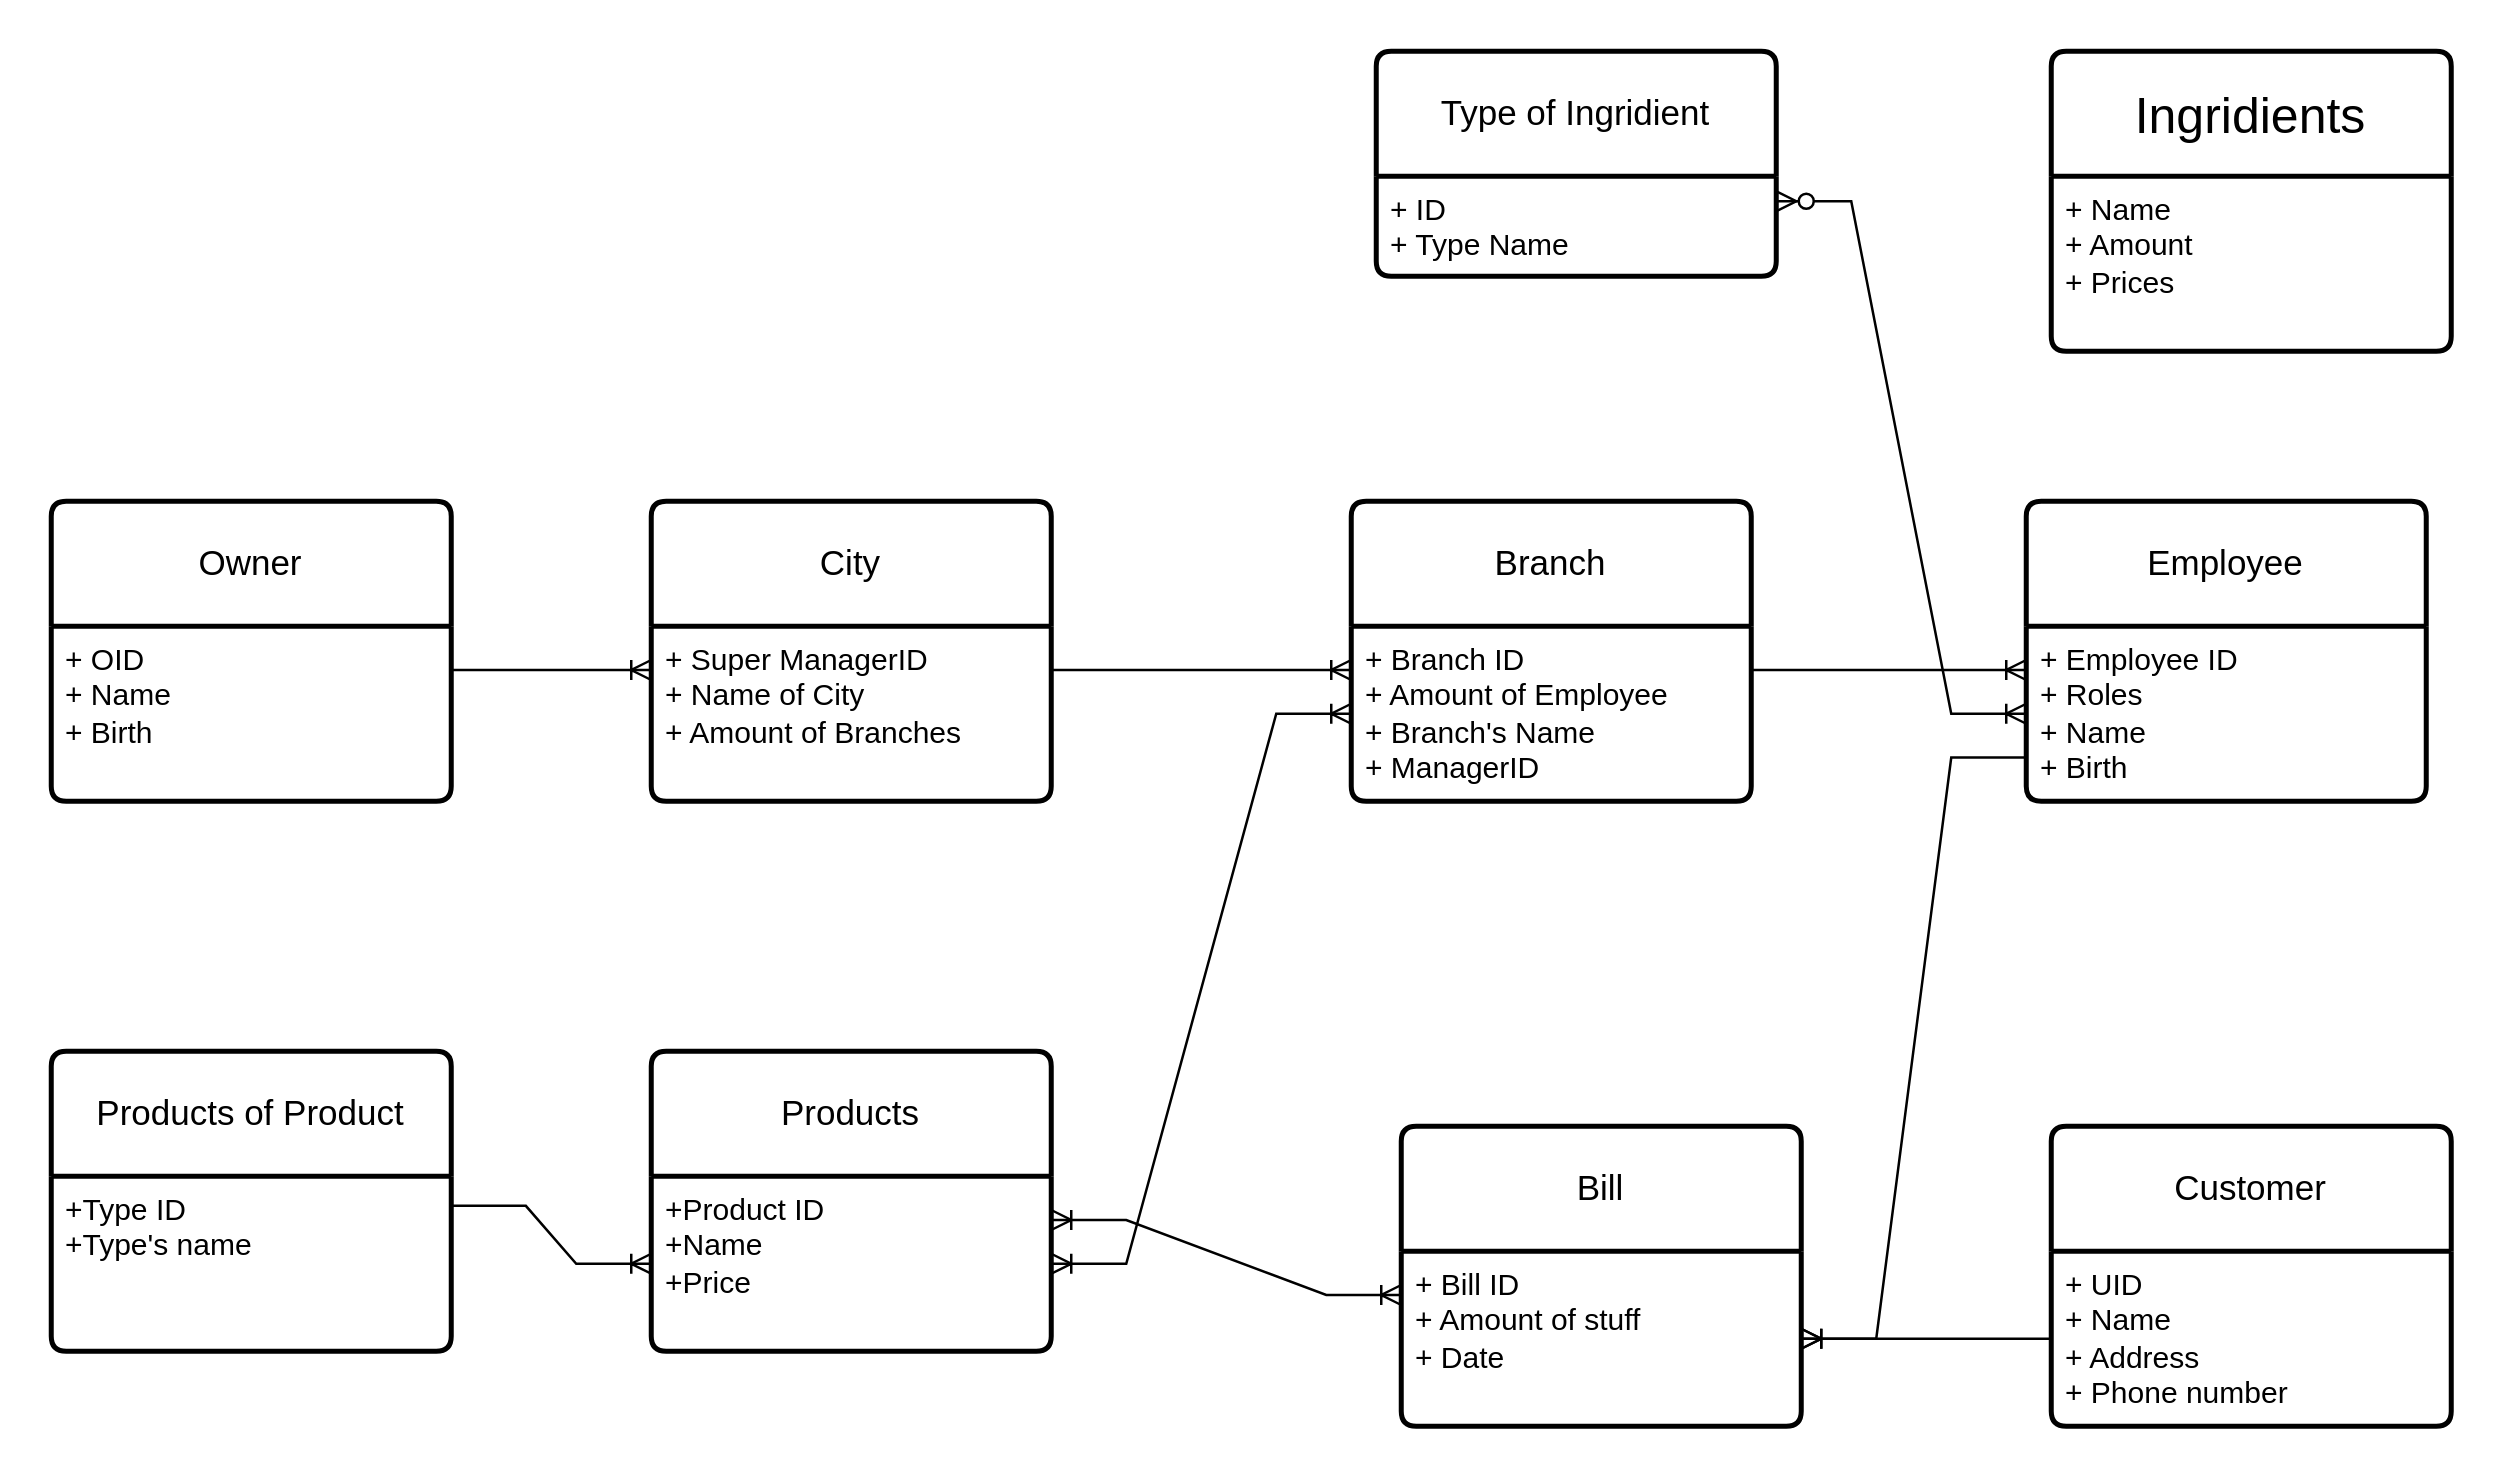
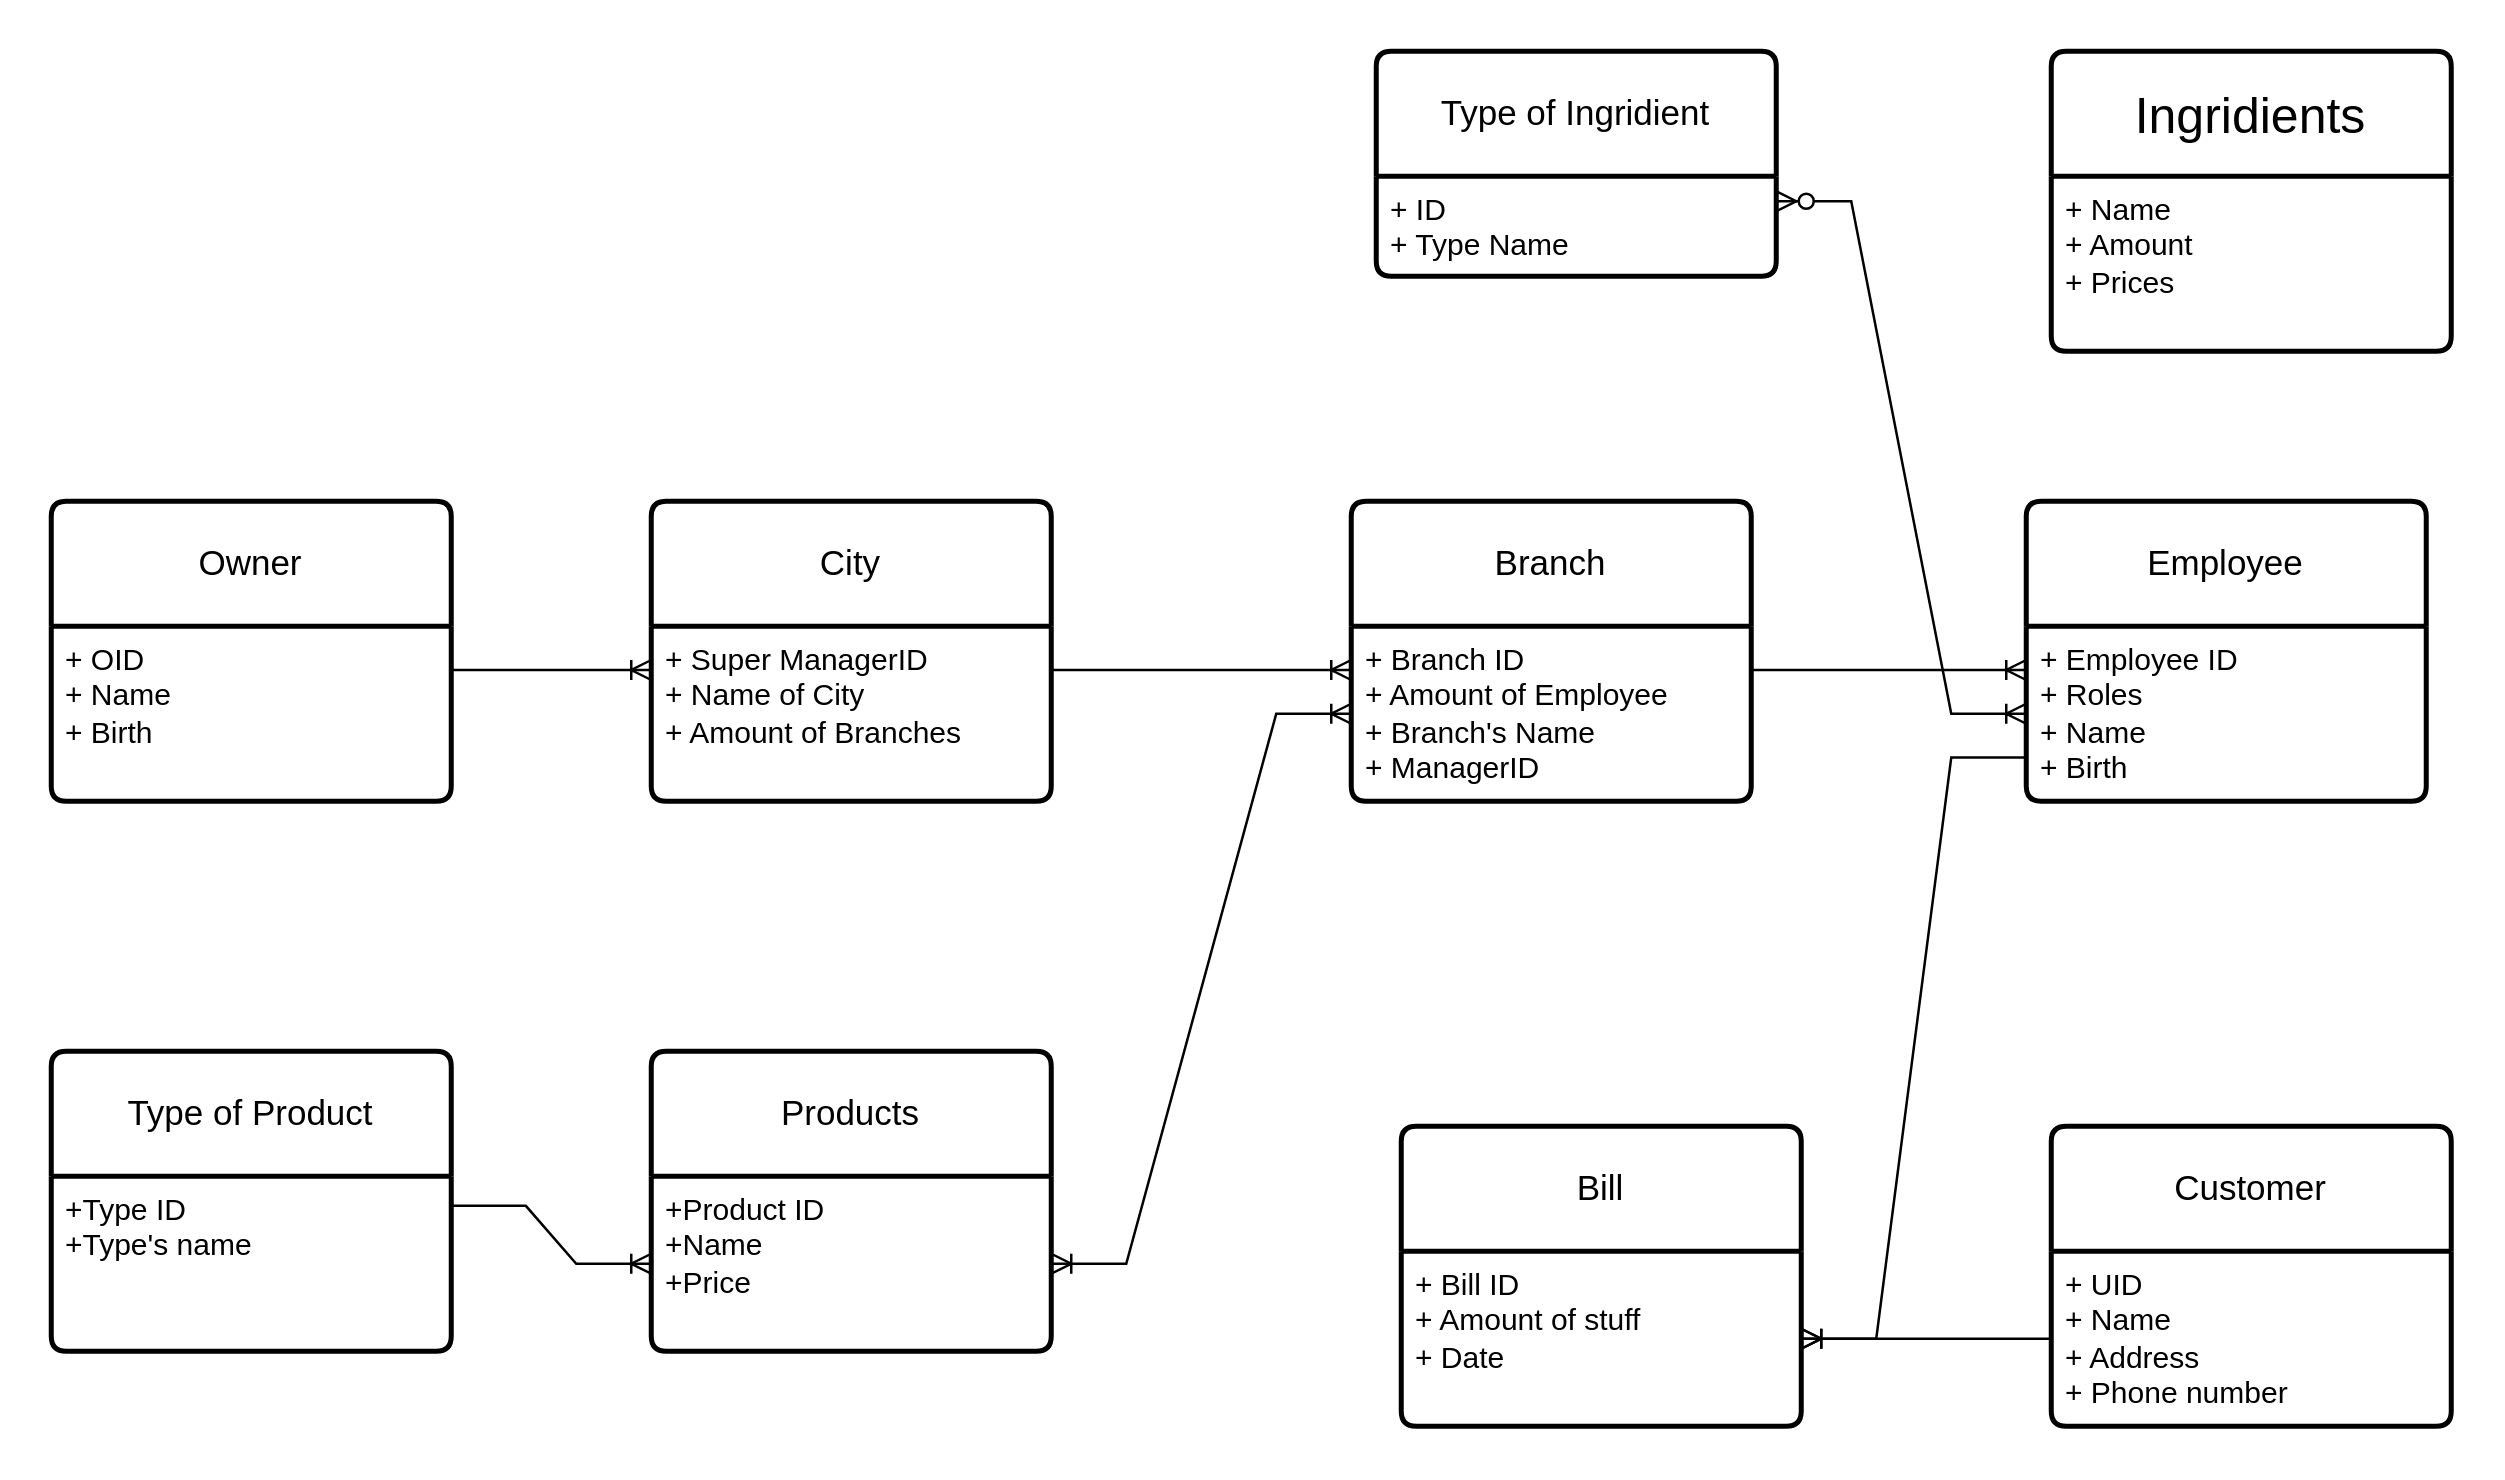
- <mxCell id="26" value="Products of Product" style="swimlane;childLayout=stackLayout;horizontal=1;startSize=50;horizontalStack=0;rounded=1;fontSize=14;fontStyle=0;strokeWidth=2;resizeParent=0;resizeLast=1;shadow=0;dashed=0;align=center;arcSize=4;whiteSpace=wrap;html=1;" vertex="1" parent="1"><mxGeometry x="20" y="420" width="160" height="120" as="geometry" /></mxCell>
+ <mxCell id="26" value="Type of Product" style="swimlane;childLayout=stackLayout;horizontal=1;startSize=50;horizontalStack=0;rounded=1;fontSize=14;fontStyle=0;strokeWidth=2;resizeParent=0;resizeLast=1;shadow=0;dashed=0;align=center;arcSize=4;whiteSpace=wrap;html=1;" vertex="1" parent="1"><mxGeometry x="20" y="420" width="160" height="120" as="geometry" /></mxCell>
- <mxCell id="29" value="" style="edgeStyle=entityRelationEdgeStyle;fontSize=12;html=1;endArrow=ERoneToMany;startArrow=ERoneToMany;rounded=0;exitX=1;exitY=0.25;exitDx=0;exitDy=0;entryX=0;entryY=0.25;entryDx=0;entryDy=0;" edge="1" parent="1" source="25" target="16"><mxGeometry width="100" height="100" relative="1" as="geometry"><mxPoint x="560" y="520" as="sourcePoint" /><mxPoint x="660" y="420" as="targetPoint" /></mxGeometry></mxCell>
